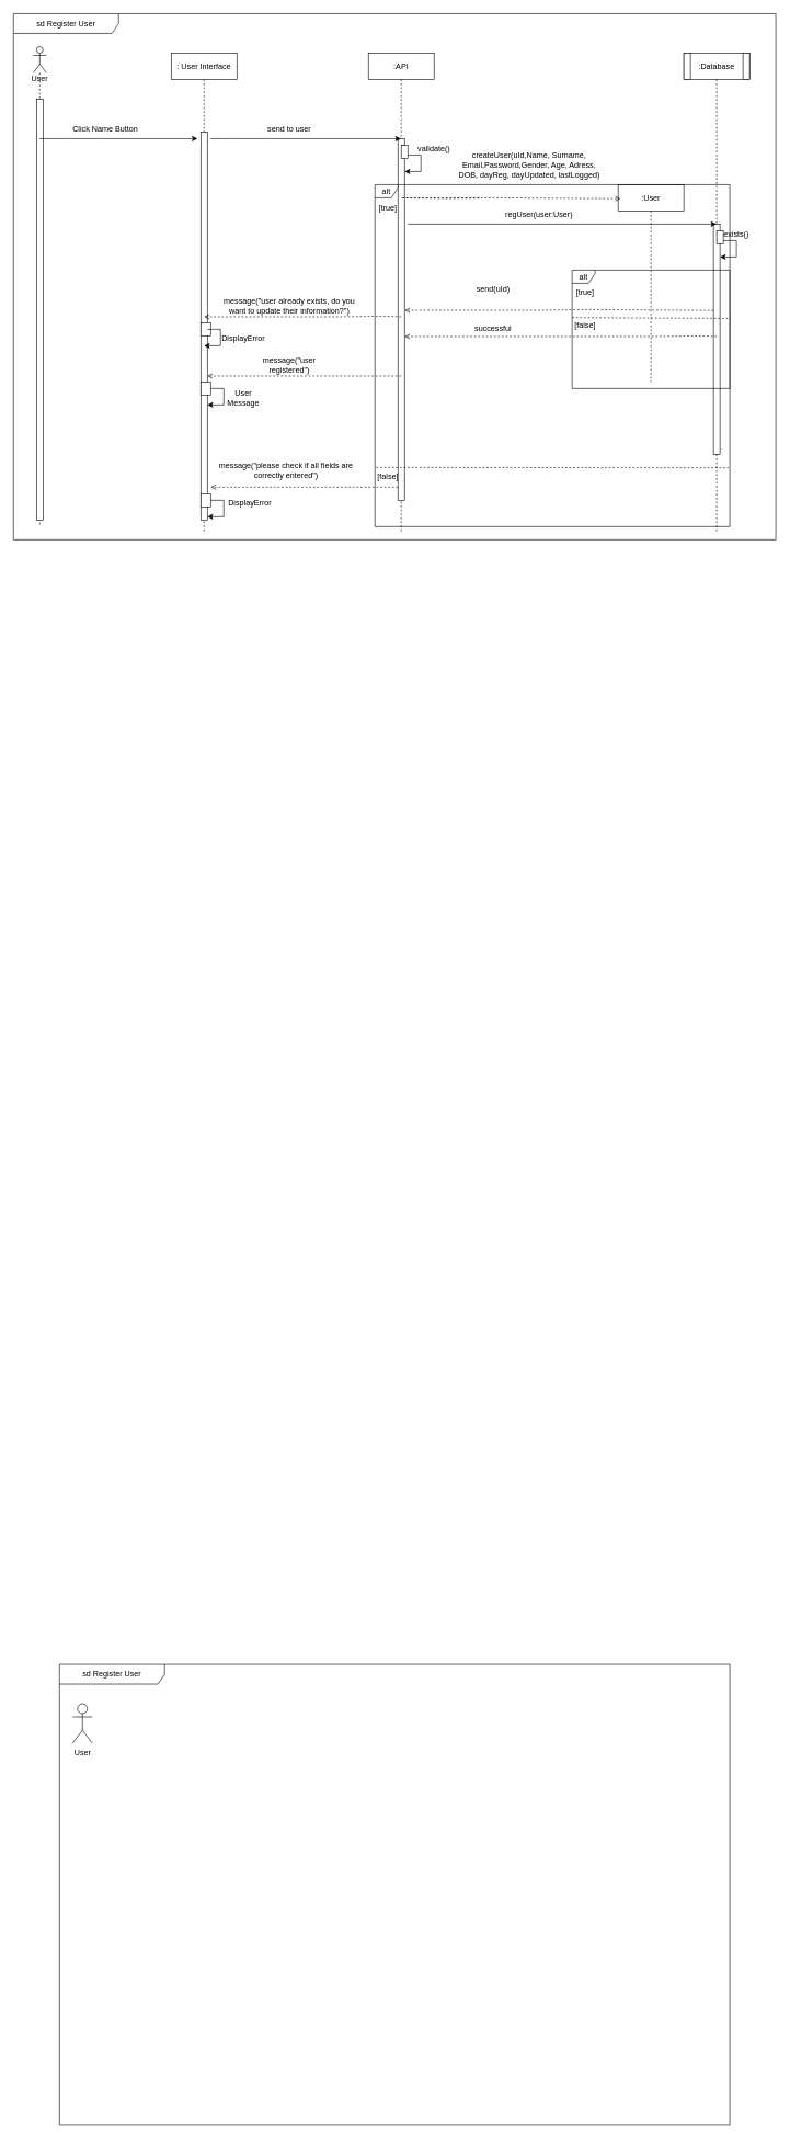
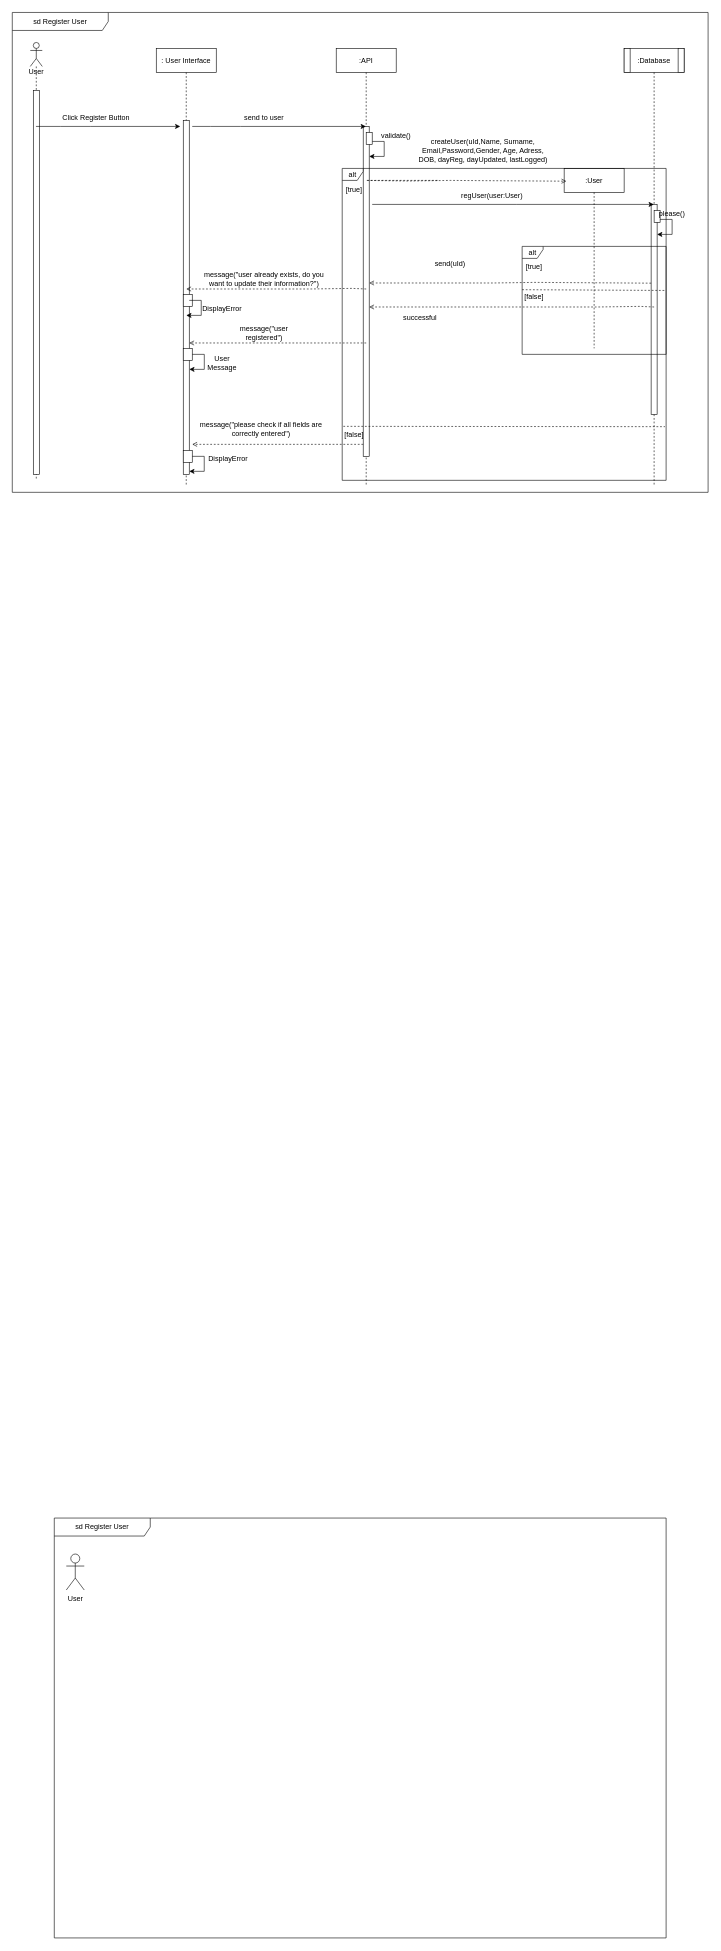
- <mxCell id="19" value="Click Name Button" style="text;html=1;align=center;verticalAlign=middle;whiteSpace=wrap;rounded=0;" parent="2" vertex="1"><mxGeometry x="80" y="160" width="120" height="30" as="geometry" /></mxCell>
+ <mxCell id="19" value="Click Register Button" style="text;html=1;align=center;verticalAlign=middle;whiteSpace=wrap;rounded=0;" parent="2" vertex="1"><mxGeometry x="80" y="160" width="120" height="30" as="geometry" /></mxCell>
- <mxCell id="42" value="exists()" style="text;html=1;align=center;verticalAlign=middle;whiteSpace=wrap;rounded=0;" parent="2" vertex="1"><mxGeometry x="1070" y="320" width="60" height="30" as="geometry" /></mxCell>
+ <mxCell id="42" value="please()" style="text;html=1;align=center;verticalAlign=middle;whiteSpace=wrap;rounded=0;" parent="2" vertex="1"><mxGeometry x="1070" y="320" width="60" height="30" as="geometry" /></mxCell>
- <mxCell id="38" value="successful" style="text;html=1;align=center;verticalAlign=middle;whiteSpace=wrap;rounded=0;" parent="25" vertex="1"><mxGeometry x="150" y="205" width="60" height="30" as="geometry" /></mxCell>
+ <mxCell id="38" value="successful" style="text;html=1;align=center;verticalAlign=middle;whiteSpace=wrap;rounded=0;" parent="25" vertex="1"><mxGeometry x="100" y="235" width="60" height="30" as="geometry" /></mxCell>
